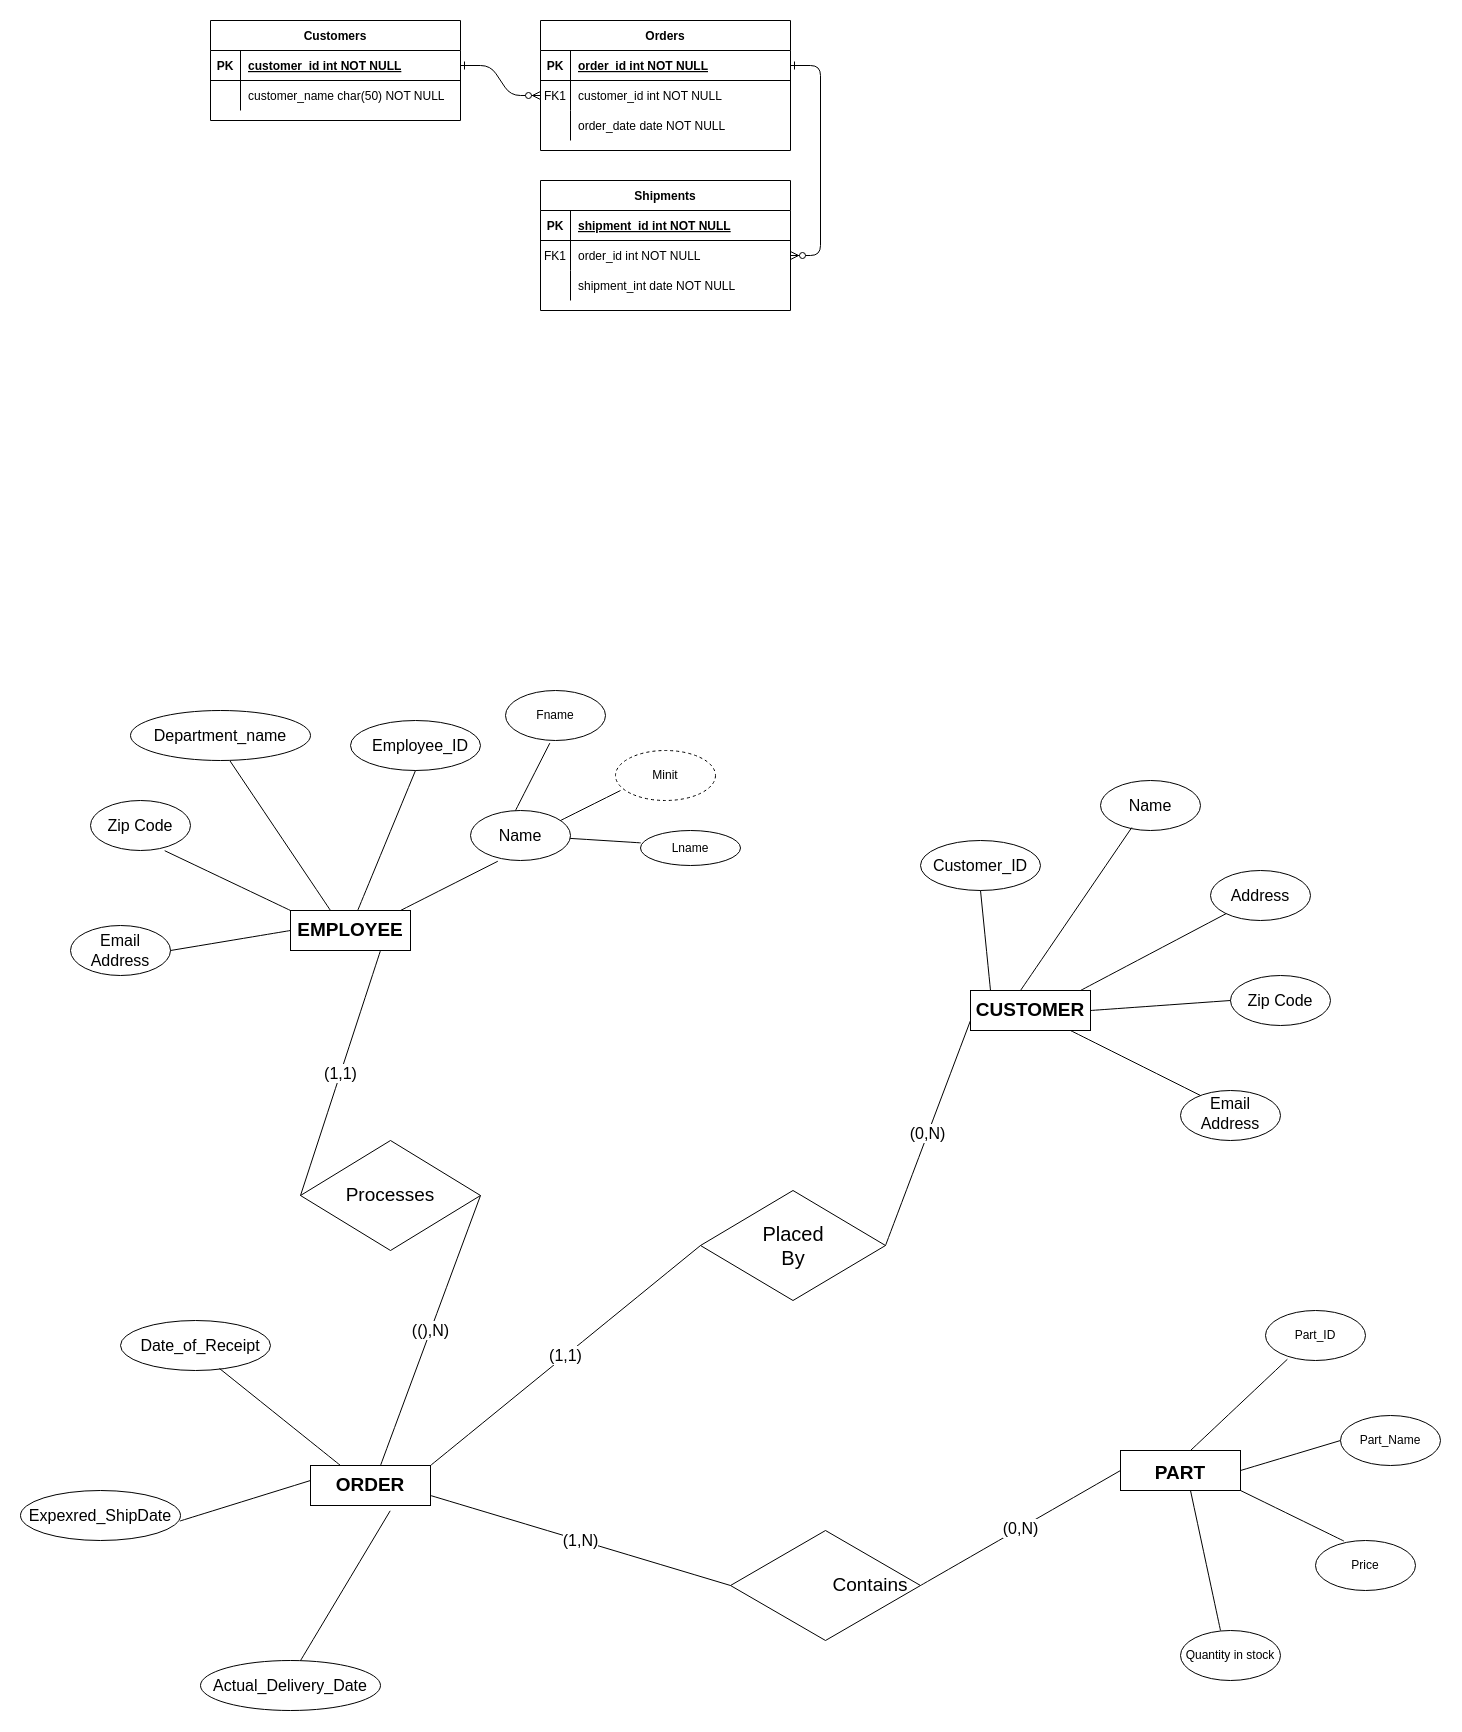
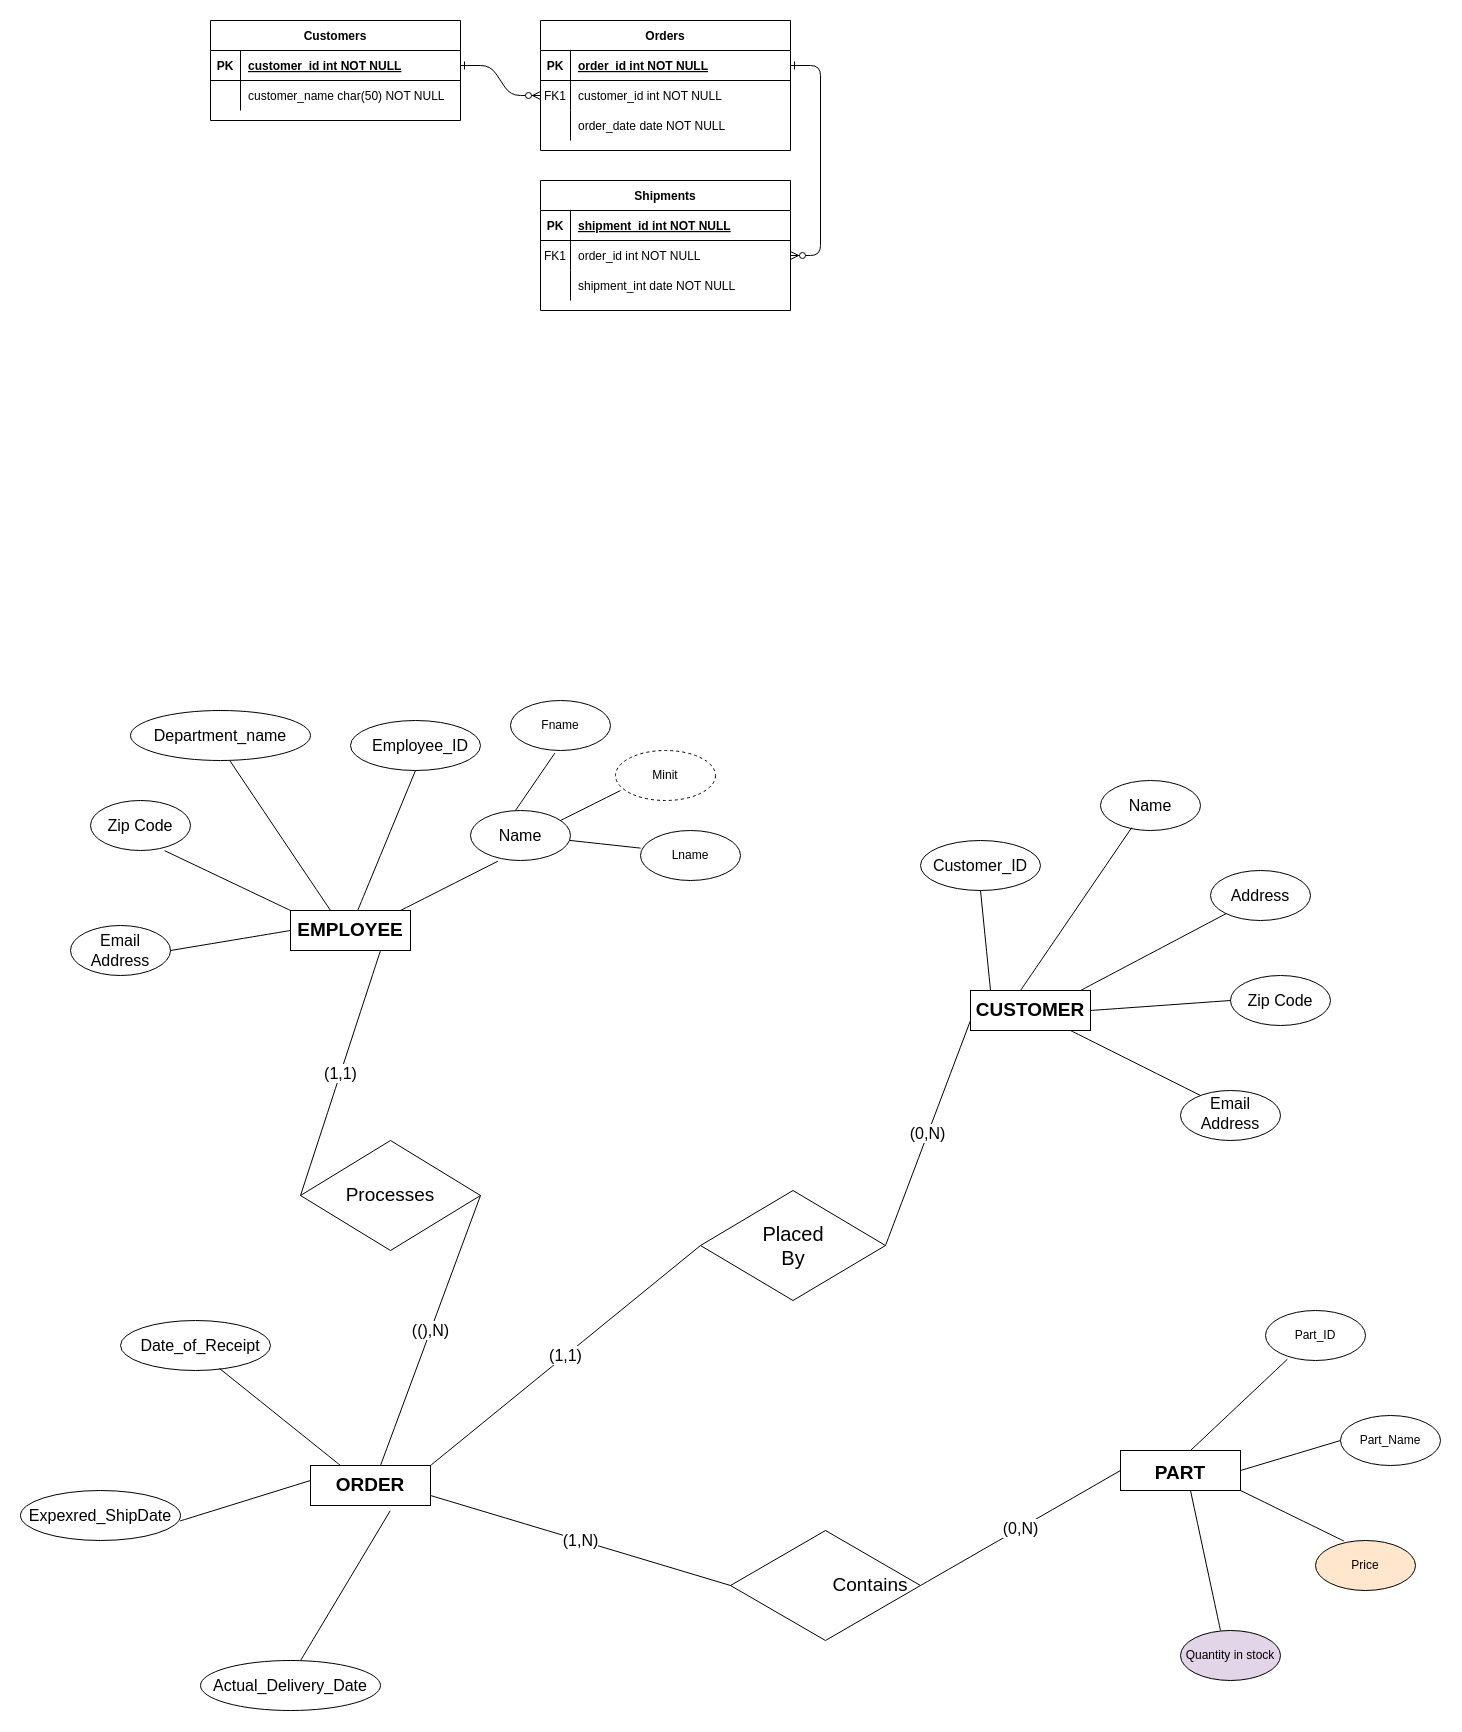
- <mxCell id="100" value="Fname" style="ellipse;whiteSpace=wrap;html=1;" vertex="1" parent="1"><mxGeometry x="505" y="690" width="100" height="50" as="geometry" /></mxCell>
+ <mxCell id="100" value="Fname" style="ellipse;whiteSpace=wrap;html=1;" vertex="1" parent="1"><mxGeometry x="510" y="700" width="100" height="50" as="geometry" /></mxCell>
- <mxCell id="102" value="Lname" style="ellipse;whiteSpace=wrap;html=1;" vertex="1" parent="1"><mxGeometry x="640" y="830" width="100" height="35" as="geometry" /></mxCell>
+ <mxCell id="102" value="Lname" style="ellipse;whiteSpace=wrap;html=1;" vertex="1" parent="1"><mxGeometry x="640" y="830" width="100" height="50" as="geometry" /></mxCell>
- <mxCell id="86" value="Price" style="ellipse;whiteSpace=wrap;html=1;" vertex="1" parent="1"><mxGeometry x="1315" y="1540" width="100" height="50" as="geometry" /></mxCell>
+ <mxCell id="86" value="Price" style="ellipse;whiteSpace=wrap;html=1;fillColor=#ffe6cc;" vertex="1" parent="1"><mxGeometry x="1315" y="1540" width="100" height="50" as="geometry" /></mxCell>
- <mxCell id="85" value="Quantity in stock" style="ellipse;whiteSpace=wrap;html=1;" vertex="1" parent="1"><mxGeometry x="1180" y="1630" width="100" height="50" as="geometry" /></mxCell>
+ <mxCell id="85" value="Quantity in stock" style="ellipse;whiteSpace=wrap;html=1;fillColor=#e1d5e7;" vertex="1" parent="1"><mxGeometry x="1180" y="1630" width="100" height="50" as="geometry" /></mxCell>
